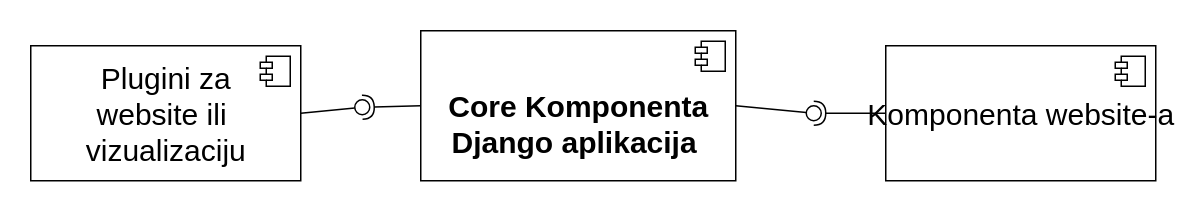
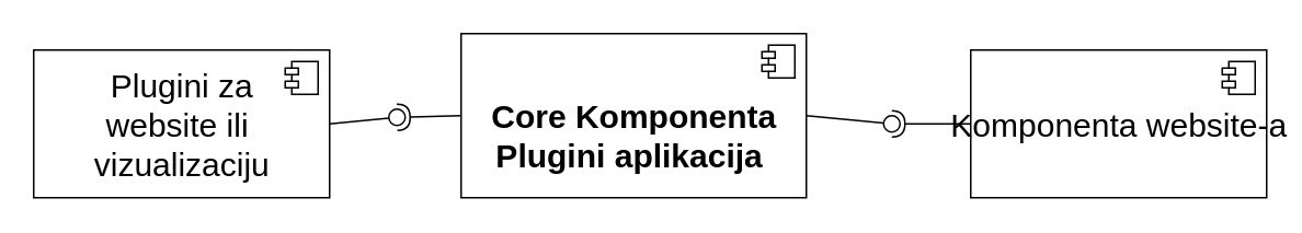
- <mxCell id="2" value="&lt;font style=&quot;font-size: 20px;&quot;&gt;&lt;br&gt;&lt;b&gt;Core Komponenta&lt;br&gt;Django aplikacija&amp;nbsp;&lt;/b&gt;&lt;/font&gt;" style="html=1;dropTarget=0;" vertex="1" parent="1"><mxGeometry x="280" y="20" width="210" height="100" as="geometry" /></mxCell>
+ <mxCell id="2" value="&lt;font style=&quot;font-size: 20px;&quot;&gt;&lt;br&gt;&lt;b&gt;Core Komponenta&lt;br&gt;Plugini aplikacija&amp;nbsp;&lt;/b&gt;&lt;/font&gt;" style="html=1;dropTarget=0;" vertex="1" parent="1"><mxGeometry x="280" y="20" width="210" height="100" as="geometry" /></mxCell>
